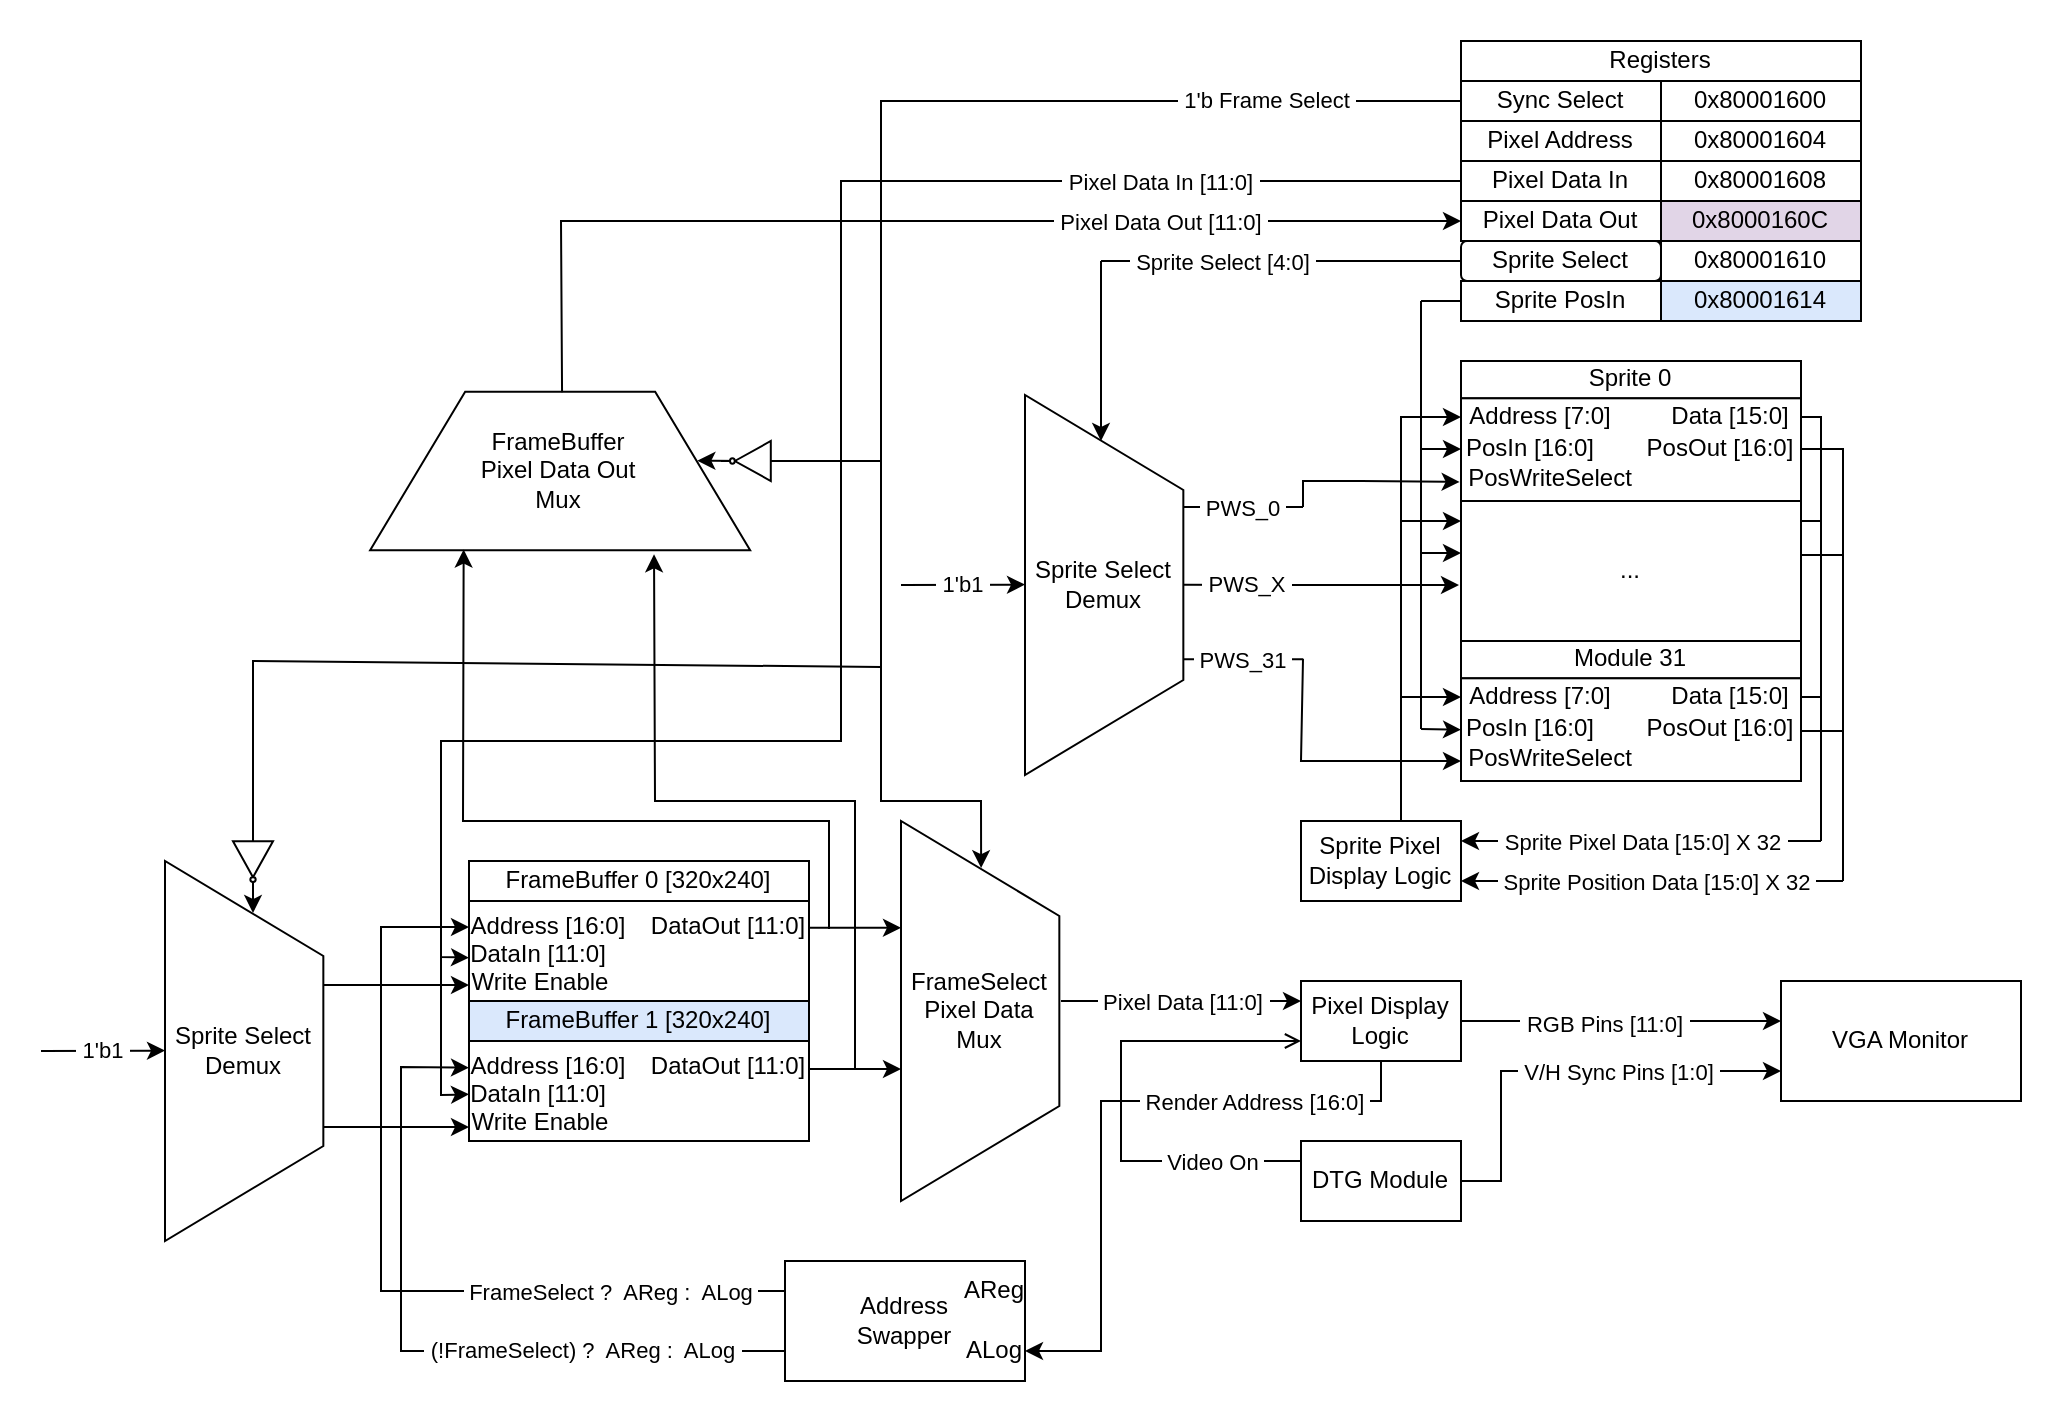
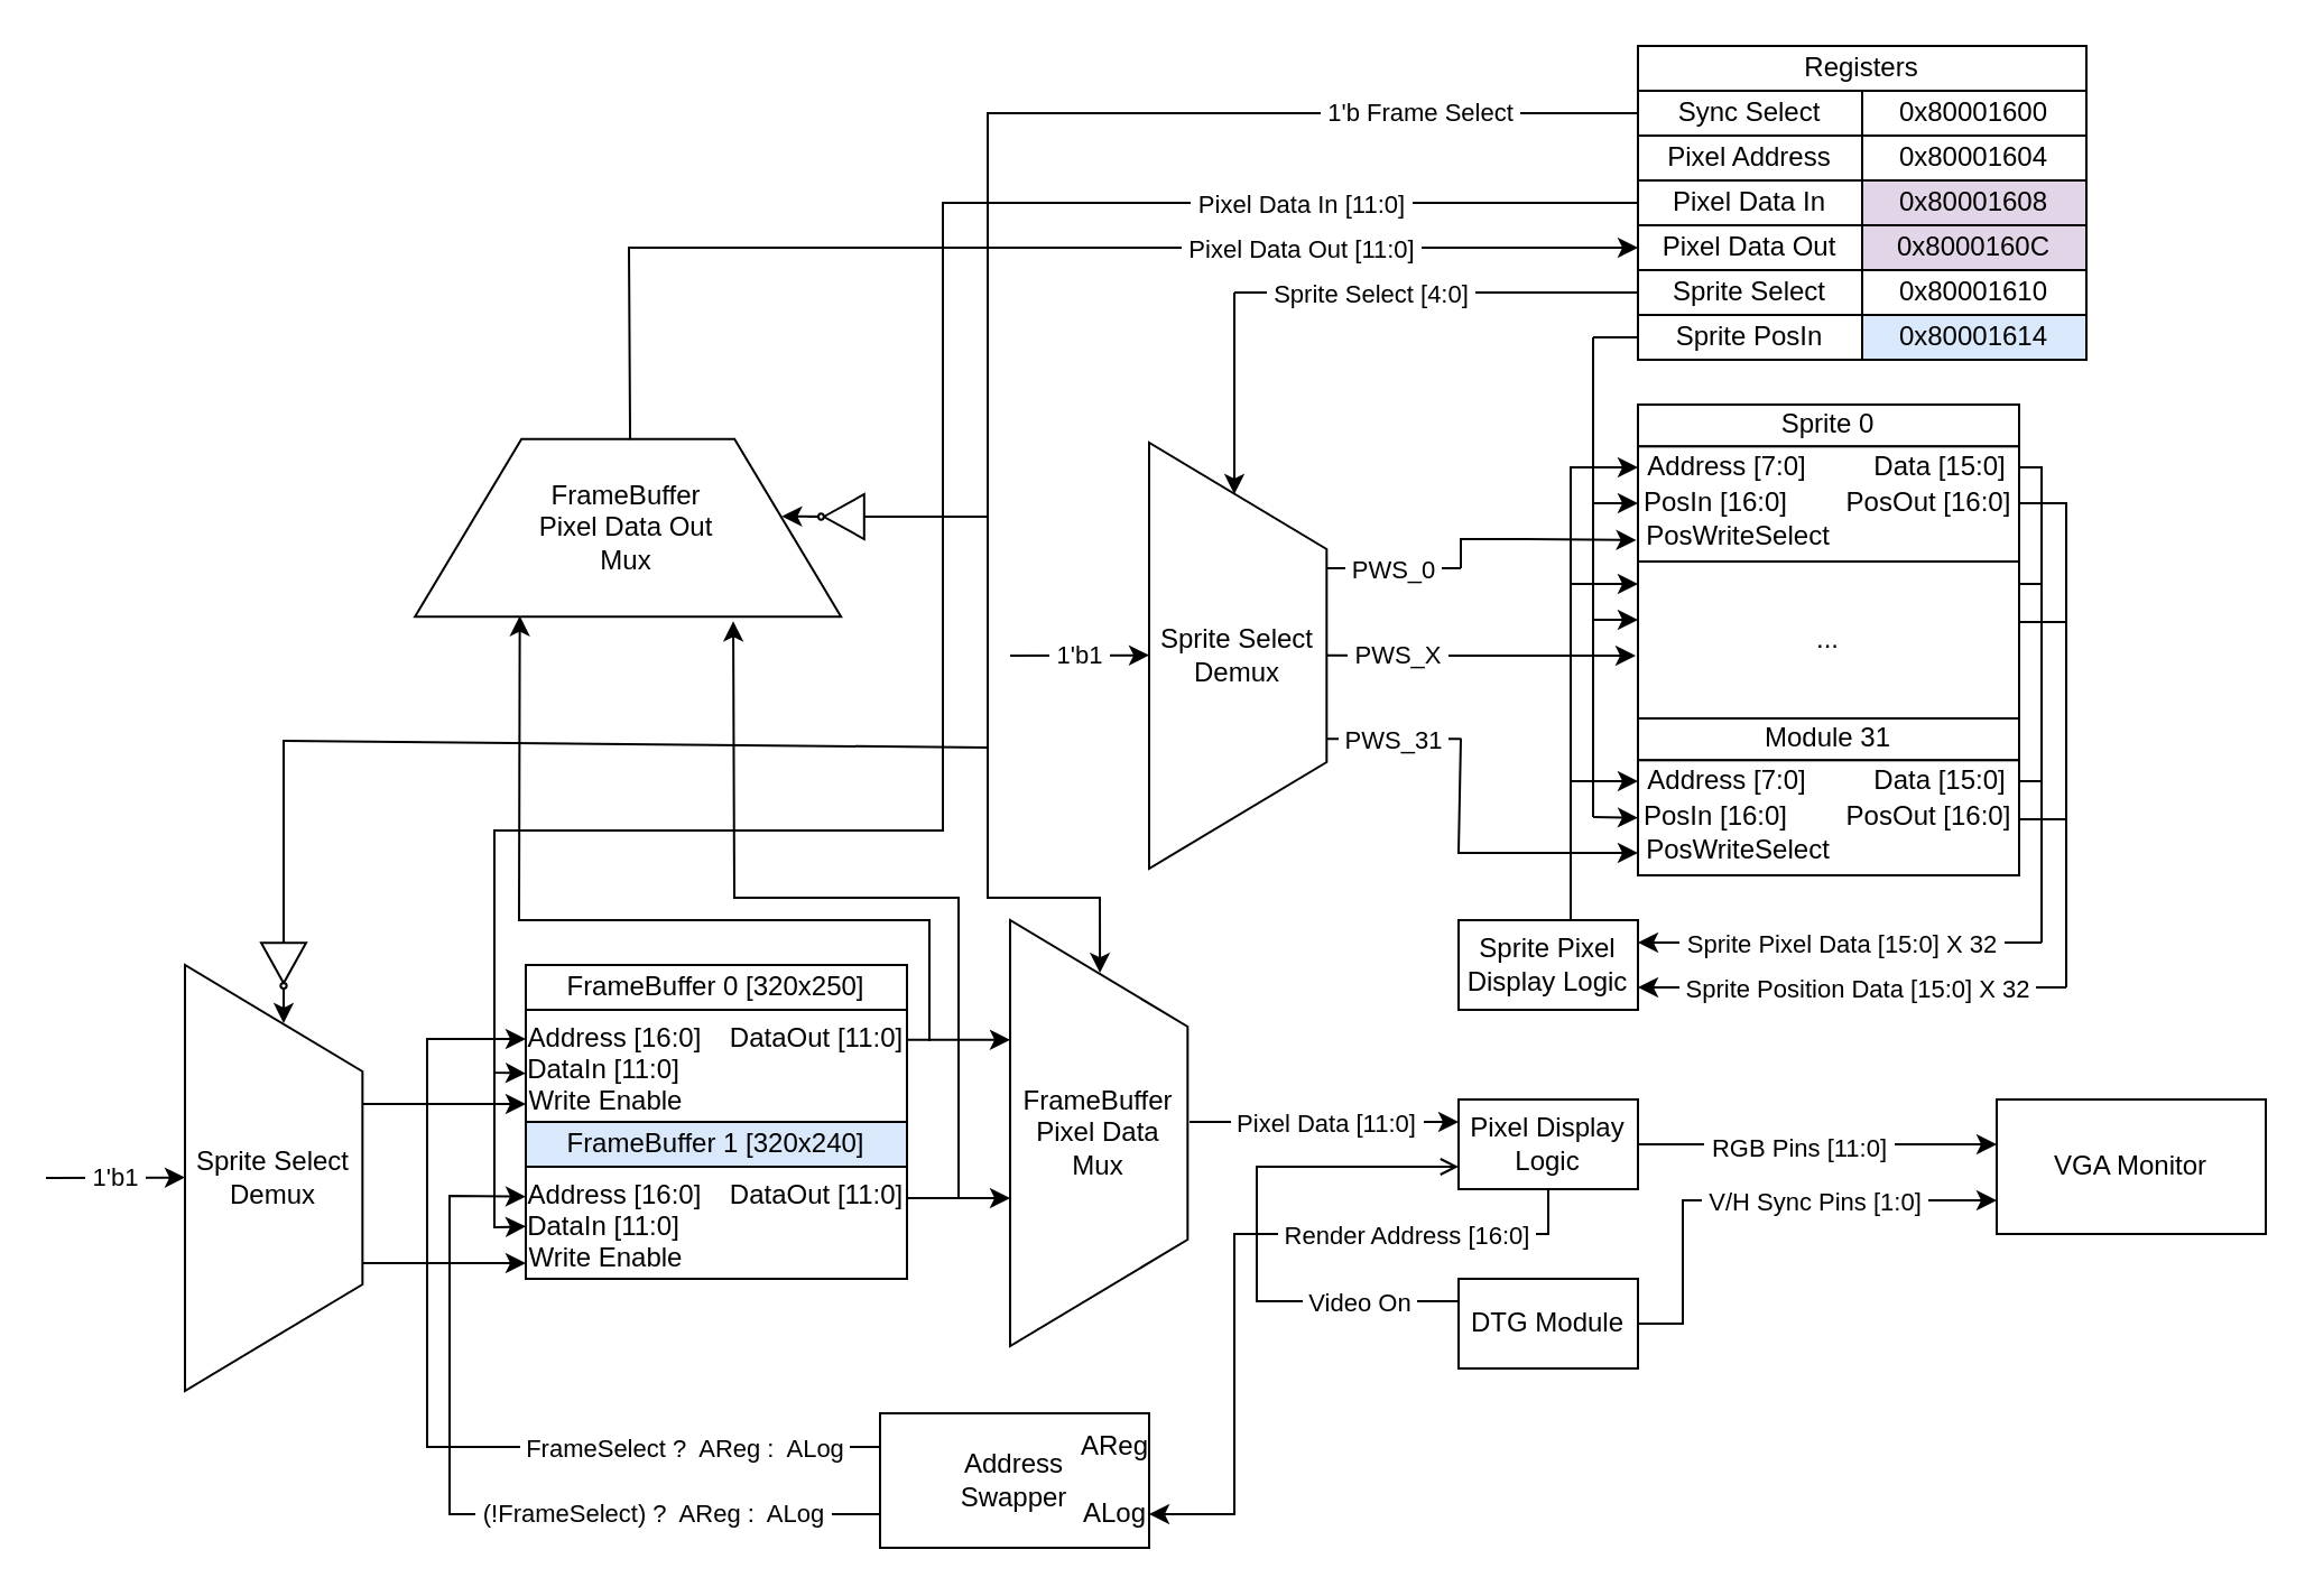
- <mxCell id="67" value="0x80001608" style="rounded=0;whiteSpace=wrap;html=1;" parent="65" vertex="1"><mxGeometry x="100" width="100" height="20" as="geometry" /></mxCell>
+ <mxCell id="67" value="0x80001608" style="rounded=0;whiteSpace=wrap;html=1;fillColor=#e1d5e7;" parent="65" vertex="1"><mxGeometry x="100" width="100" height="20" as="geometry" /></mxCell>
- <mxCell id="54" value="Sprite Select" style="whiteSpace=wrap;html=1;rounded=1;" parent="53" vertex="1"><mxGeometry width="100" height="20" as="geometry" /></mxCell>
+ <mxCell id="54" value="Sprite Select" style="rounded=0;whiteSpace=wrap;html=1;" parent="53" vertex="1"><mxGeometry width="100" height="20" as="geometry" /></mxCell>
- <mxCell id="85" value="FrameBuffer 0 [320x240]" style="rounded=0;whiteSpace=wrap;html=1;" vertex="1" parent="83"><mxGeometry x="4" width="170" height="20" as="geometry" /></mxCell>
+ <mxCell id="85" value="FrameBuffer 0 [320x250]" style="rounded=0;whiteSpace=wrap;html=1;" vertex="1" parent="83"><mxGeometry x="4" width="170" height="20" as="geometry" /></mxCell>
- <mxCell id="97" value="FrameSelect&lt;br&gt;Pixel Data&lt;br&gt;Mux" style="shape=stencil(pVLRDsIgDPwa3hE0PhvU/2Bb58hwLICb/r1AN5NlYdGYEJK7a+5KC+HCNbIHwmhD+JkwtqM03AGPiPcHhNL1UHrkBmmVLDSg4rw1LYyq8pOF6hqwykeVXwg9hZp4uChk2d6seXTVQpjlXkaHlTDLdzPEPp8YMnX5WiDCrhsGWnVZg8+zf7GYZzN5HA9/W7CvLEptHGSruAj8apaJzSyAi9pY2NhMrbTGNW+kZgtS9Cohsfj5EvEG);whiteSpace=wrap;html=1;" vertex="1" parent="1"><mxGeometry x="450" y="410" width="79.17" height="190" as="geometry" /></mxCell>
+ <mxCell id="97" value="FrameBuffer&lt;br&gt;Pixel Data&lt;br&gt;Mux" style="shape=stencil(pVLRDsIgDPwa3hE0PhvU/2Bb58hwLICb/r1AN5NlYdGYEJK7a+5KC+HCNbIHwmhD+JkwtqM03AGPiPcHhNL1UHrkBmmVLDSg4rw1LYyq8pOF6hqwykeVXwg9hZp4uChk2d6seXTVQpjlXkaHlTDLdzPEPp8YMnX5WiDCrhsGWnVZg8+zf7GYZzN5HA9/W7CvLEptHGSruAj8apaJzSyAi9pY2NhMrbTGNW+kZgtS9Cohsfj5EvEG);whiteSpace=wrap;html=1;" vertex="1" parent="1"><mxGeometry x="450" y="410" width="79.17" height="190" as="geometry" /></mxCell>
